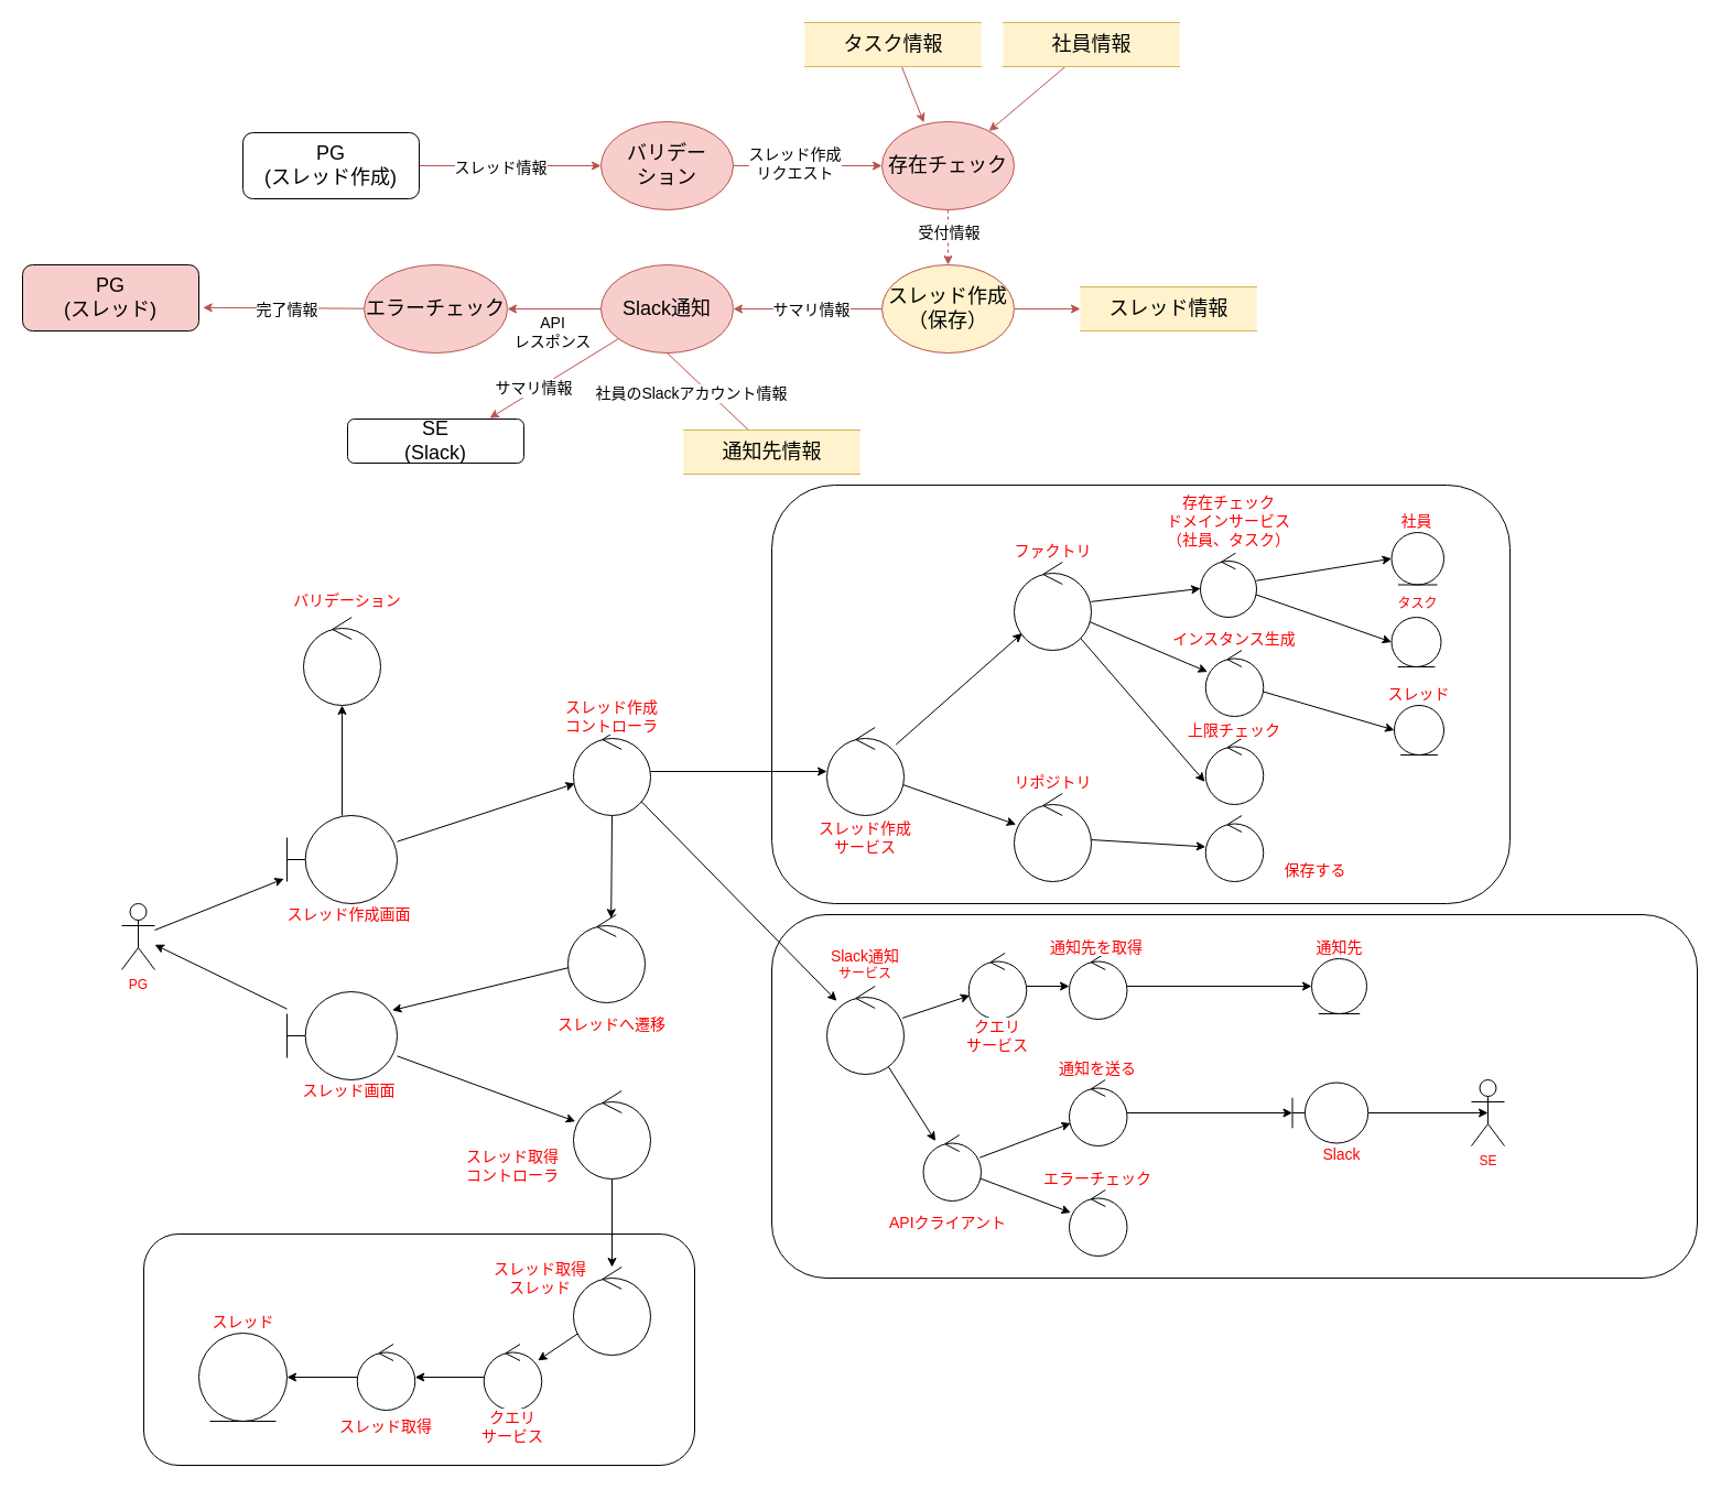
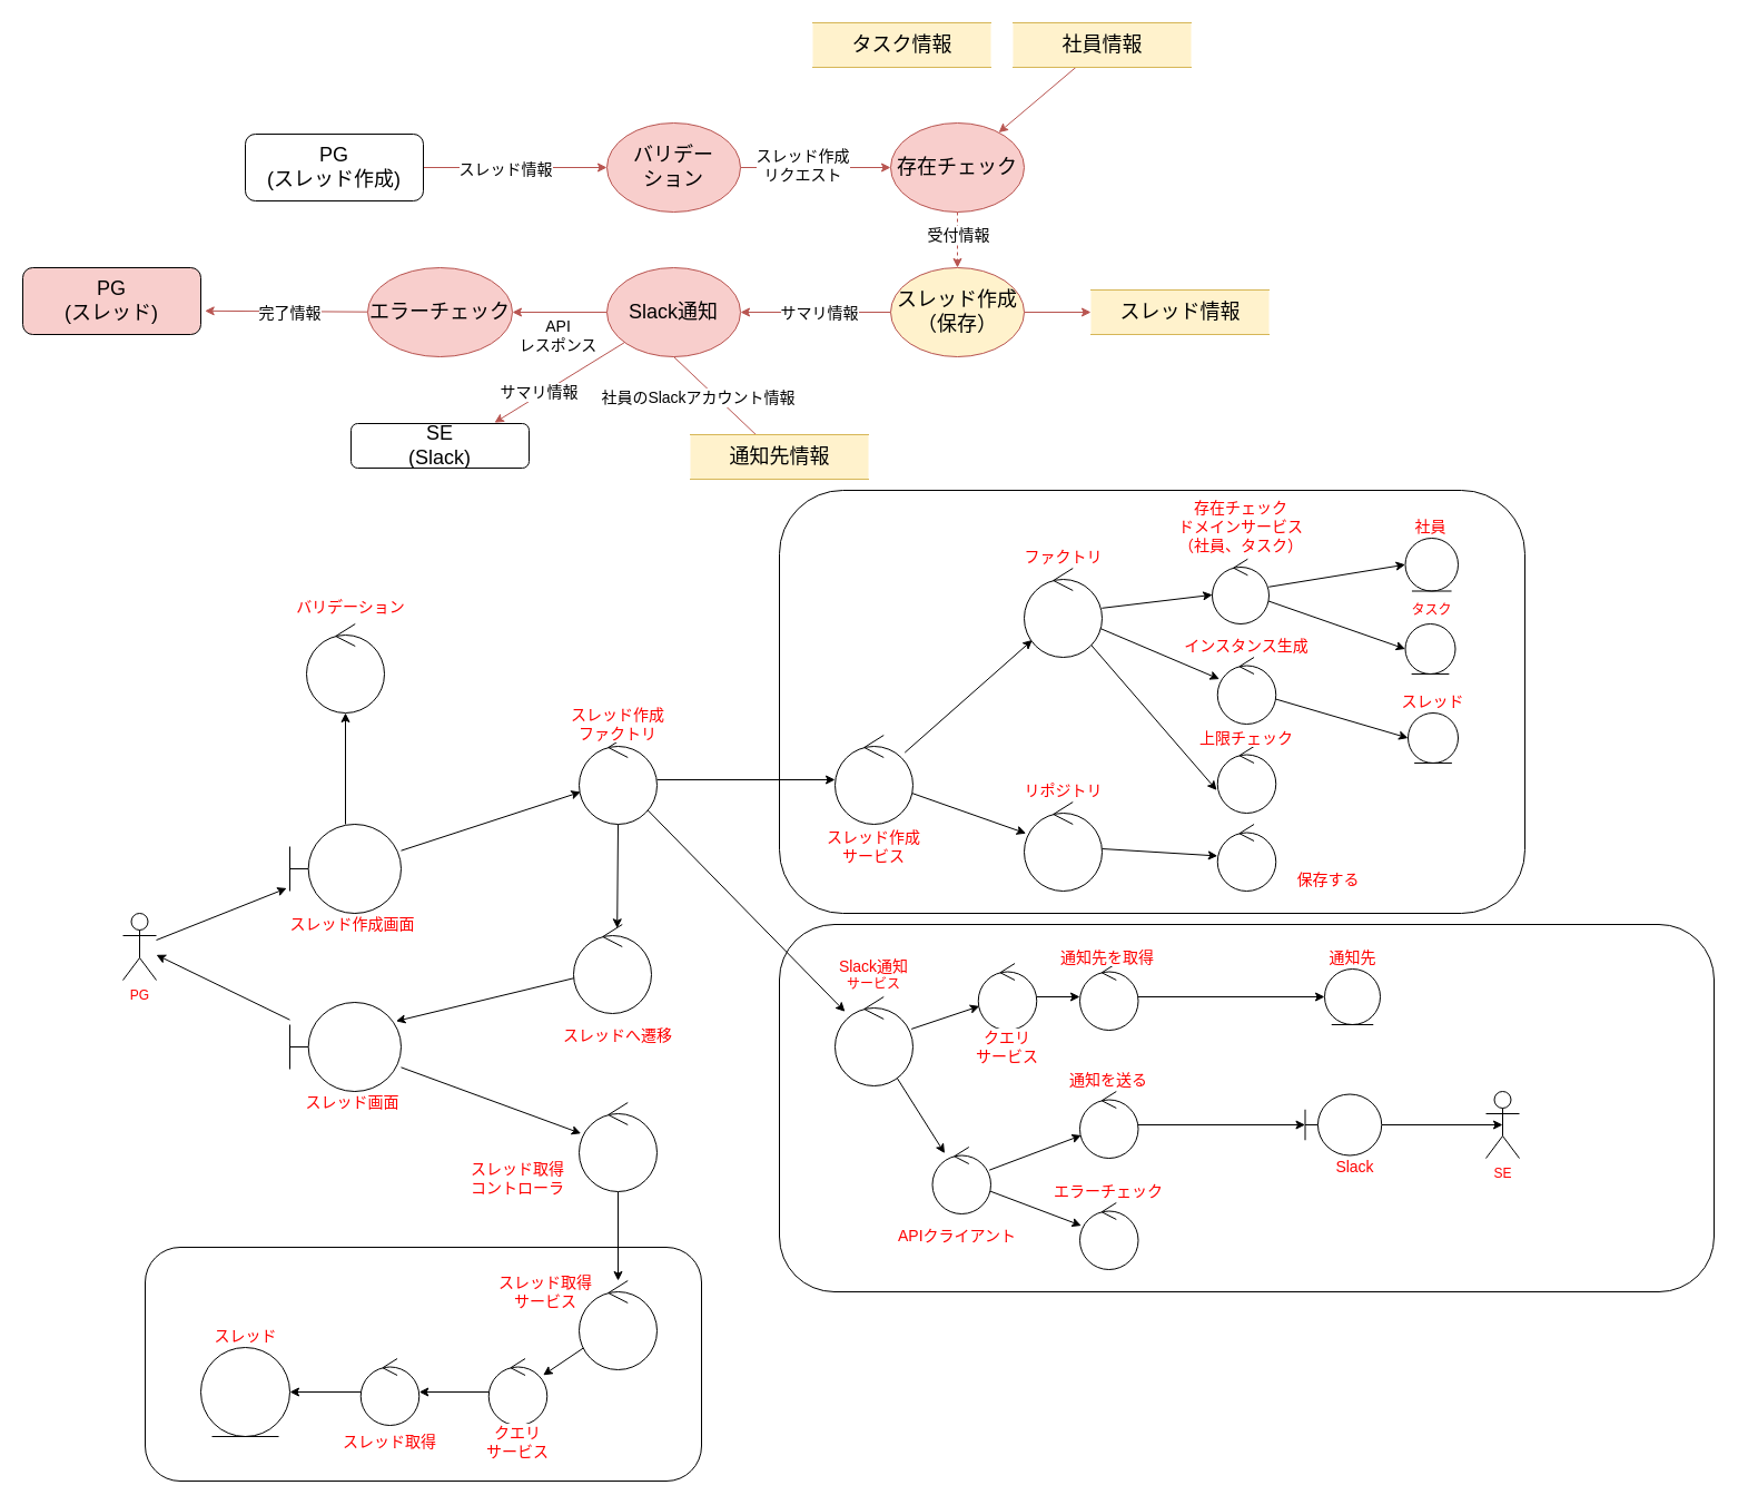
- <mxCell id="24" style="edgeStyle=none;html=1;entryX=0.317;entryY=0.01;entryDx=0;entryDy=0;entryPerimeter=0;fontSize=14;fillColor=#f8cecc;strokeColor=#b85450;" parent="1" source="25" target="19" edge="1"><mxGeometry relative="1" as="geometry" /></mxCell>
- <mxCell id="54" value="&lt;span style=&quot;color: rgb(255, 0, 0); font-family: Helvetica; font-size: 14px; font-style: normal; font-variant-ligatures: normal; font-variant-caps: normal; font-weight: 400; letter-spacing: normal; orphans: 2; text-indent: 0px; text-transform: none; widows: 2; word-spacing: 0px; -webkit-text-stroke-width: 0px; background-color: rgb(255, 255, 255); text-decoration-thickness: initial; text-decoration-style: initial; text-decoration-color: initial; float: none; display: inline !important;&quot;&gt;スレッド作成&lt;br&gt;コントローラ&lt;/span&gt;" style="text;whiteSpace=wrap;html=1;fontColor=#FF0000;align=center;verticalAlign=middle;" parent="1" vertex="1"><mxGeometry x="480" y="630" width="150" height="40" as="geometry" /></mxCell>
+ <mxCell id="54" value="&lt;span style=&quot;color: rgb(255, 0, 0); font-family: Helvetica; font-size: 14px; font-style: normal; font-variant-ligatures: normal; font-variant-caps: normal; font-weight: 400; letter-spacing: normal; orphans: 2; text-indent: 0px; text-transform: none; widows: 2; word-spacing: 0px; -webkit-text-stroke-width: 0px; background-color: rgb(255, 255, 255); text-decoration-thickness: initial; text-decoration-style: initial; text-decoration-color: initial; float: none; display: inline !important;&quot;&gt;スレッド作成&lt;br&gt;ファクトリ&lt;/span&gt;" style="text;whiteSpace=wrap;html=1;fontColor=#FF0000;align=center;verticalAlign=middle;" parent="1" vertex="1"><mxGeometry x="480" y="630" width="150" height="40" as="geometry" /></mxCell>
- <mxCell id="66" value="&lt;span style=&quot;color: rgb(255, 0, 0); font-family: Helvetica; font-size: 14px; font-style: normal; font-variant-ligatures: normal; font-variant-caps: normal; font-weight: 400; letter-spacing: normal; orphans: 2; text-indent: 0px; text-transform: none; widows: 2; word-spacing: 0px; -webkit-text-stroke-width: 0px; background-color: rgb(255, 255, 255); text-decoration-thickness: initial; text-decoration-style: initial; text-decoration-color: initial; float: none; display: inline !important;&quot;&gt;スレッド取得&lt;br&gt;スレッド&lt;br&gt;&lt;/span&gt;" style="text;whiteSpace=wrap;html=1;fontColor=#FF0000;align=center;verticalAlign=middle;" parent="1" vertex="1"><mxGeometry x="415" y="1140" width="150" height="40" as="geometry" /></mxCell>
+ <mxCell id="66" value="&lt;span style=&quot;color: rgb(255, 0, 0); font-family: Helvetica; font-size: 14px; font-style: normal; font-variant-ligatures: normal; font-variant-caps: normal; font-weight: 400; letter-spacing: normal; orphans: 2; text-indent: 0px; text-transform: none; widows: 2; word-spacing: 0px; -webkit-text-stroke-width: 0px; background-color: rgb(255, 255, 255); text-decoration-thickness: initial; text-decoration-style: initial; text-decoration-color: initial; float: none; display: inline !important;&quot;&gt;スレッド取得&lt;br&gt;サービス&lt;br&gt;&lt;/span&gt;" style="text;whiteSpace=wrap;html=1;fontColor=#FF0000;align=center;verticalAlign=middle;" parent="1" vertex="1"><mxGeometry x="415" y="1140" width="150" height="40" as="geometry" /></mxCell>
